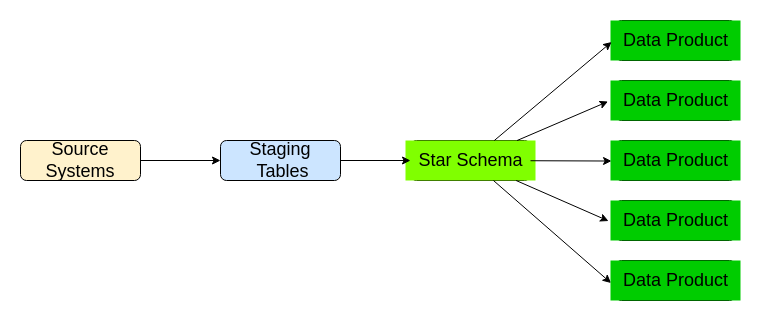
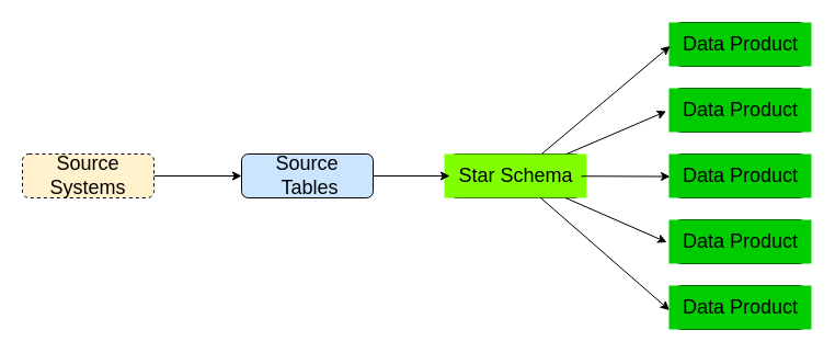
- <mxCell id="9" value="&lt;font style=&quot;font-size: 18px;&quot;&gt;Source Systems&lt;/font&gt;" style="rounded=1;whiteSpace=wrap;html=1;fillColor=#FFF2CC;" vertex="1" parent="1"><mxGeometry x="20" y="140" width="120" height="40" as="geometry" /></mxCell>
+ <mxCell id="9" value="&lt;font style=&quot;font-size: 18px;&quot;&gt;Source Systems&lt;/font&gt;" style="rounded=1;whiteSpace=wrap;html=1;fillColor=#FFF2CC;dashed=1;" vertex="1" parent="1"><mxGeometry x="20" y="140" width="120" height="40" as="geometry" /></mxCell>
- <mxCell id="16" value="&lt;font style=&quot;font-size: 18px;&quot;&gt;Staging&lt;br&gt;&amp;nbsp;Tables&lt;/font&gt;" style="rounded=1;whiteSpace=wrap;html=1;fillColor=#CCE5FF;" vertex="1" parent="1"><mxGeometry x="220" y="140" width="120" height="40" as="geometry" /></mxCell>
+ <mxCell id="16" value="&lt;font style=&quot;font-size: 18px;&quot;&gt;Source&lt;br&gt;&amp;nbsp;Tables&lt;/font&gt;" style="rounded=1;whiteSpace=wrap;html=1;fillColor=#CCE5FF;" vertex="1" parent="1"><mxGeometry x="220" y="140" width="120" height="40" as="geometry" /></mxCell>
